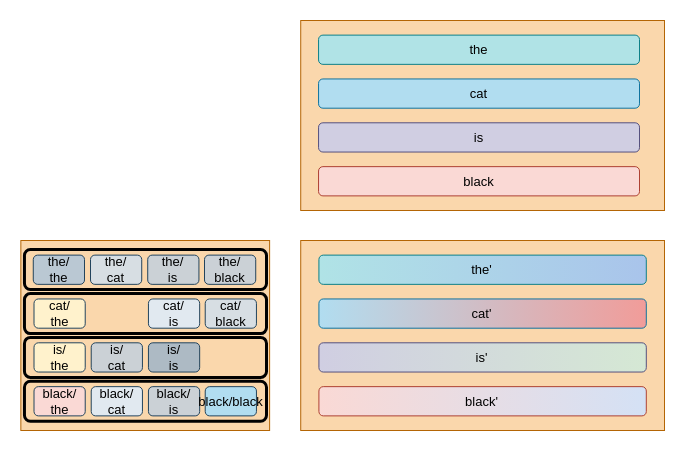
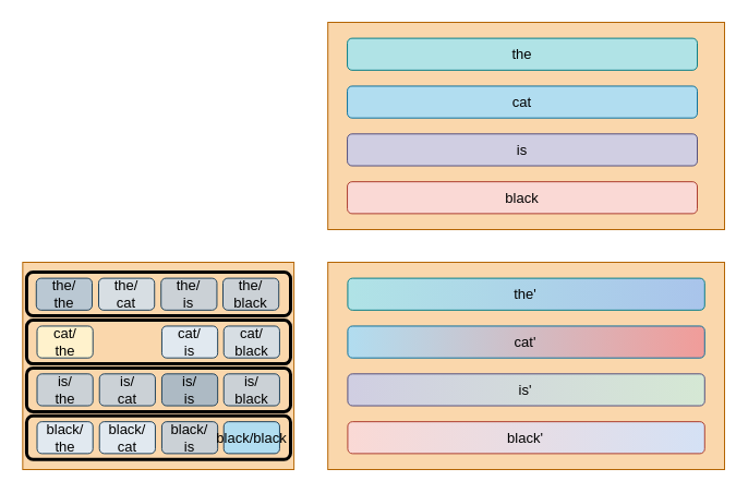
- <mxCell id="10" value="&lt;div&gt;is/&lt;/div&gt;&lt;div&gt;the&lt;/div&gt;" style="rounded=1;whiteSpace=wrap;html=1;container=0;fillColor=#fff2cc;strokeColor=#23445d;fontSize=13;" parent="1" vertex="1"><mxGeometry x="33.51" y="342.31" width="51.22" height="29.23" as="geometry" /></mxCell>
+ <mxCell id="10" value="&lt;div&gt;is/&lt;/div&gt;&lt;div&gt;the&lt;/div&gt;" style="rounded=1;whiteSpace=wrap;html=1;container=0;fillColor=#CBD1D6;strokeColor=#23445d;fontSize=13;" parent="1" vertex="1"><mxGeometry x="33.51" y="342.31" width="51.22" height="29.23" as="geometry" /></mxCell>
+ <mxCell id="13" value="&lt;div&gt;is/&lt;/div&gt;&lt;div&gt;black&lt;/div&gt;" style="rounded=1;whiteSpace=wrap;html=1;container=0;fillColor=#CBD1D6;strokeColor=#23445d;fontSize=13;" parent="1" vertex="1"><mxGeometry x="204.73" y="342.31" width="51.22" height="29.23" as="geometry" /></mxCell>
- <mxCell id="14" value="&lt;div&gt;black/&lt;/div&gt;&lt;div&gt;the&lt;/div&gt;" style="rounded=1;whiteSpace=wrap;html=1;container=0;fillColor=#fad9d5;strokeColor=#23445d;fontSize=13;" parent="1" vertex="1"><mxGeometry x="33.51" y="386.15" width="51.22" height="29.23" as="geometry" /></mxCell>
+ <mxCell id="14" value="&lt;div&gt;black/&lt;/div&gt;&lt;div&gt;the&lt;/div&gt;" style="rounded=1;whiteSpace=wrap;html=1;container=0;fillColor=#E1E9F0;strokeColor=#23445d;fontSize=13;" parent="1" vertex="1"><mxGeometry x="33.51" y="386.15" width="51.22" height="29.23" as="geometry" /></mxCell>
